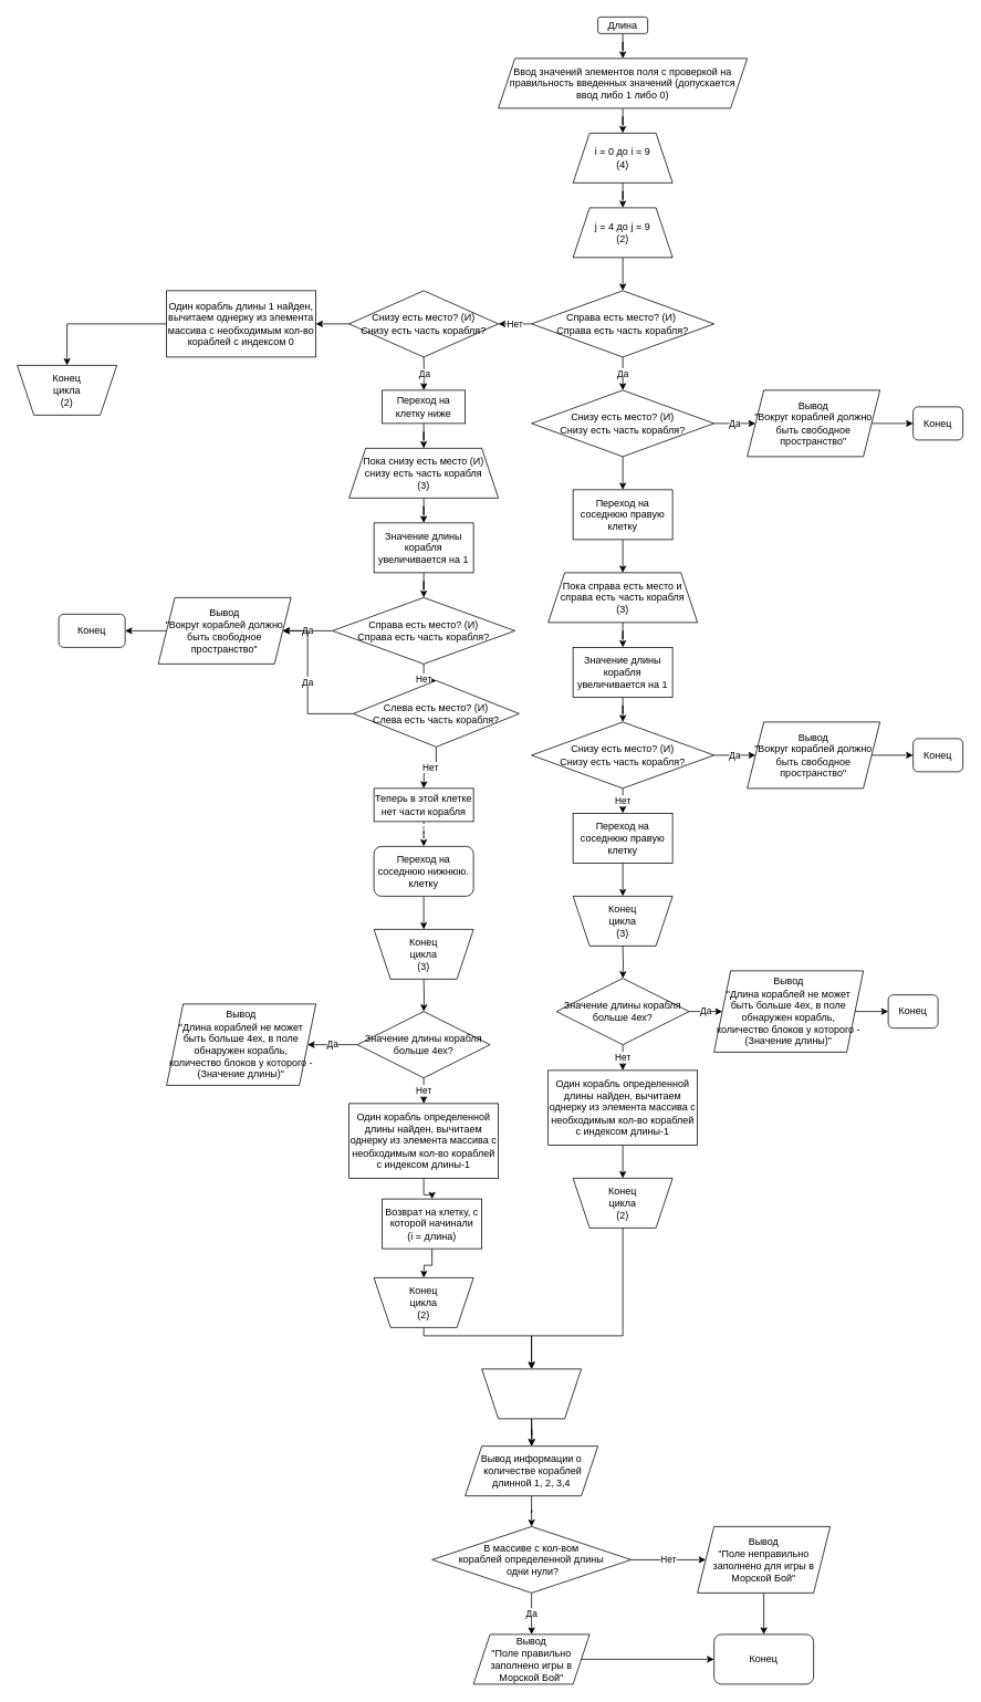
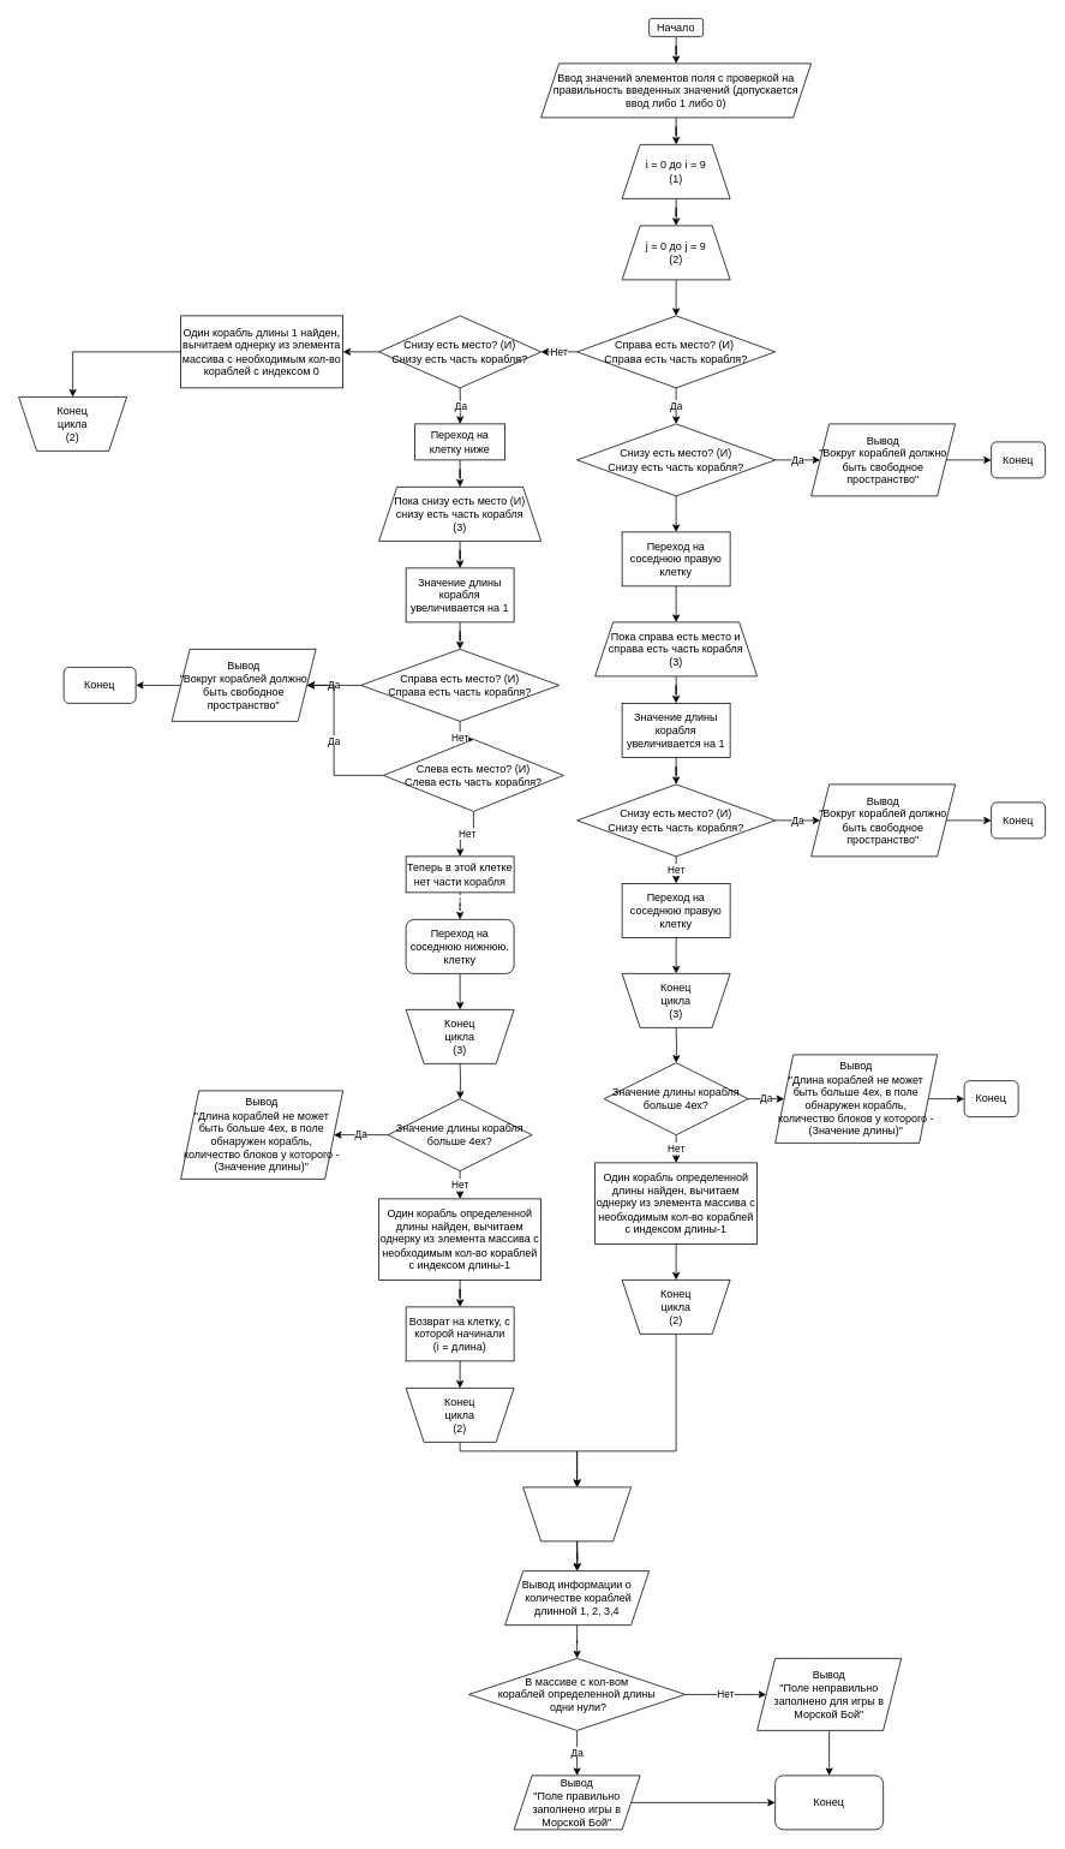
- <mxCell id="3" value="Длина" style="rounded=1;whiteSpace=wrap;html=1;fontSize=12;glass=0;strokeWidth=1;shadow=0;" parent="1" vertex="1"><mxGeometry x="720" y="20" width="60" height="20" as="geometry" /></mxCell>
+ <mxCell id="3" value="Начало" style="rounded=1;whiteSpace=wrap;html=1;fontSize=12;glass=0;strokeWidth=1;shadow=0;" parent="1" vertex="1"><mxGeometry x="720" y="20" width="60" height="20" as="geometry" /></mxCell>
- <mxCell id="7" value="i = 0 до i = 9&lt;br&gt;(4)" style="shape=trapezoid;perimeter=trapezoidPerimeter;whiteSpace=wrap;html=1;fixedSize=1;" vertex="1" parent="1"><mxGeometry x="690" y="160" width="120" height="60" as="geometry" /></mxCell>
+ <mxCell id="7" value="i = 0 до i = 9&lt;br&gt;(1)" style="shape=trapezoid;perimeter=trapezoidPerimeter;whiteSpace=wrap;html=1;fixedSize=1;" vertex="1" parent="1"><mxGeometry x="690" y="160" width="120" height="60" as="geometry" /></mxCell>
- <mxCell id="9" value="j = 4 до j = 9&lt;br&gt;(2)" style="shape=trapezoid;perimeter=trapezoidPerimeter;whiteSpace=wrap;html=1;fixedSize=1;" vertex="1" parent="1"><mxGeometry x="690" y="250" width="120" height="60" as="geometry" /></mxCell>
+ <mxCell id="9" value="j = 0 до j = 9&lt;br&gt;(2)" style="shape=trapezoid;perimeter=trapezoidPerimeter;whiteSpace=wrap;html=1;fixedSize=1;" vertex="1" parent="1"><mxGeometry x="690" y="250" width="120" height="60" as="geometry" /></mxCell>
- <mxCell id="82" value="Возврат на клетку, с которой начинали&lt;br&gt;(i = длина)" style="rounded=0;whiteSpace=wrap;html=1;" vertex="1" parent="1"><mxGeometry x="460" y="1445" width="120" height="60" as="geometry" /></mxCell>
+ <mxCell id="82" value="Возврат на клетку, с которой начинали&lt;br&gt;(i = длина)" style="rounded=0;whiteSpace=wrap;html=1;" vertex="1" parent="1"><mxGeometry x="450" y="1450" width="120" height="60" as="geometry" /></mxCell>
